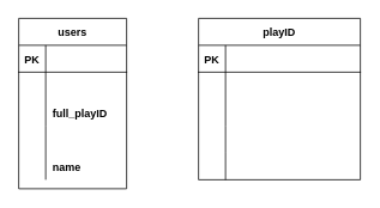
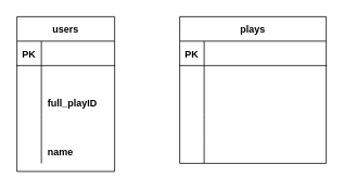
- <mxCell id="15" value="playID" style="shape=table;startSize=30;container=1;collapsible=1;childLayout=tableLayout;fixedRows=1;rowLines=0;fontStyle=1;align=center;resizeLast=1;" vertex="1" parent="1"><mxGeometry x="220" y="20" width="180" height="180" as="geometry" /></mxCell>
+ <mxCell id="15" value="plays" style="shape=table;startSize=30;container=1;collapsible=1;childLayout=tableLayout;fixedRows=1;rowLines=0;fontStyle=1;align=center;resizeLast=1;" vertex="1" parent="1"><mxGeometry x="220" y="20" width="180" height="180" as="geometry" /></mxCell>
